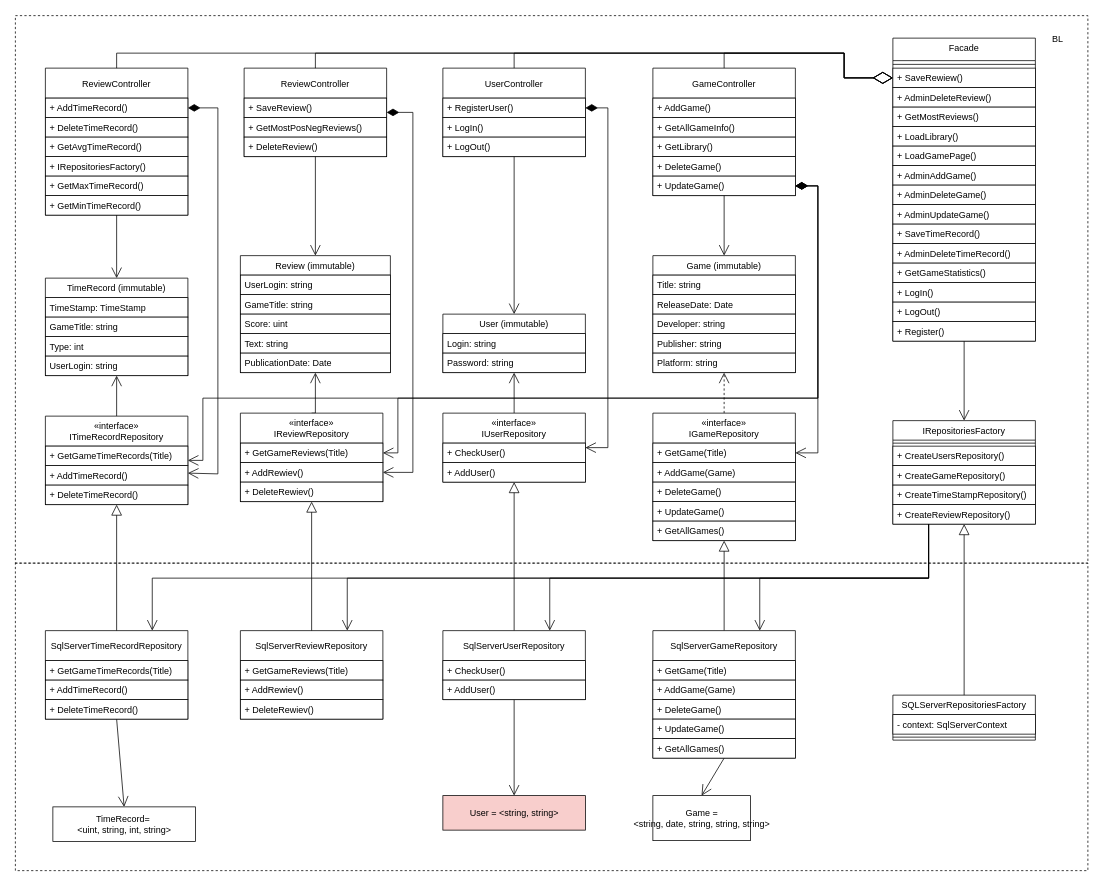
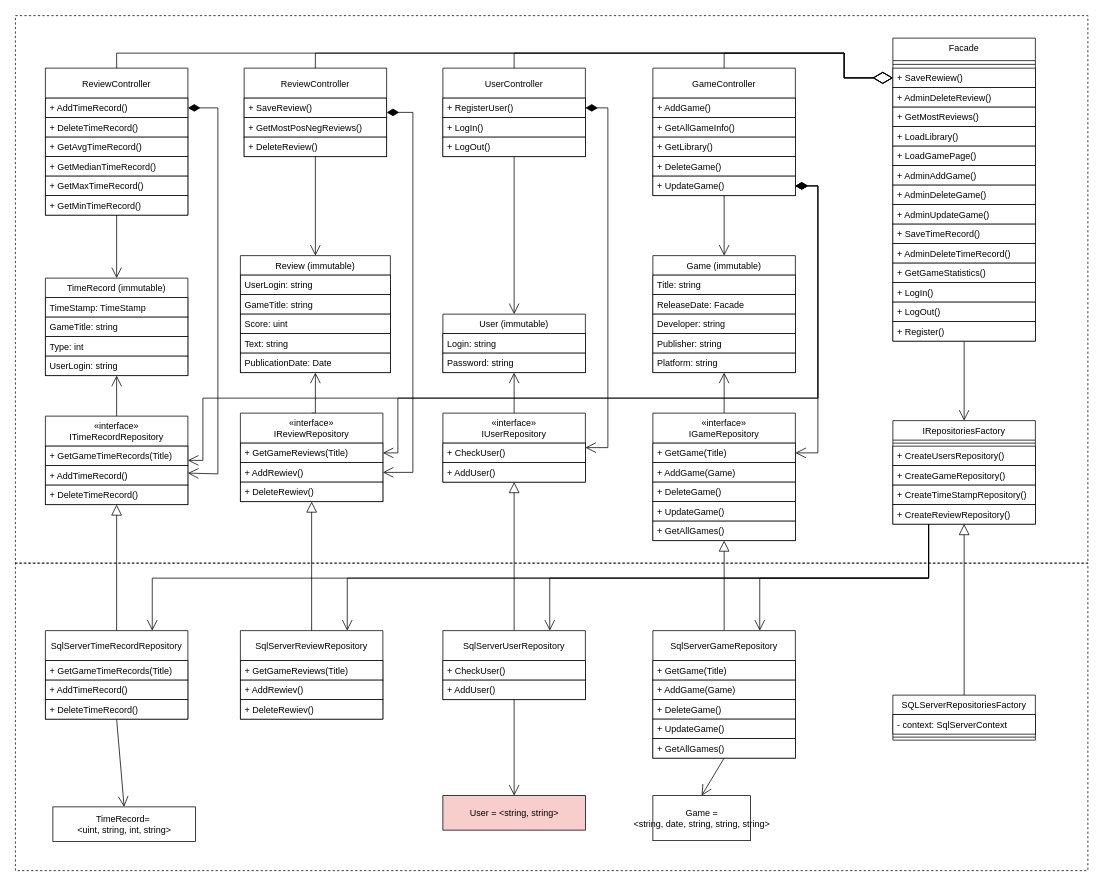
- <mxCell id="136" value="BL" style="text;html=1;strokeColor=none;fillColor=none;align=center;verticalAlign=middle;whiteSpace=wrap;rounded=0;" vertex="1" parent="1"><mxGeometry x="1380" y="36" width="60" height="30" as="geometry" /></mxCell>
- <mxCell id="106" value="+ IRepositoriesFactory()" style="text;align=left;verticalAlign=top;spacingLeft=4;spacingRight=4;overflow=hidden;rotatable=0;points=[[0,0.5],[1,0.5]];portConstraint=eastwest;backgroundOutline=0;fillColor=#FFFFFF;strokeColor=#000000;" vertex="1" parent="102"><mxGeometry y="118" width="190" height="26" as="geometry" /></mxCell>
+ <mxCell id="106" value="+ GetMedianTimeRecord()" style="text;align=left;verticalAlign=top;spacingLeft=4;spacingRight=4;overflow=hidden;rotatable=0;points=[[0,0.5],[1,0.5]];portConstraint=eastwest;backgroundOutline=0;fillColor=#FFFFFF;strokeColor=#000000;" vertex="1" parent="102"><mxGeometry y="118" width="190" height="26" as="geometry" /></mxCell>
- <mxCell id="20" value="ReleaseDate: Date" style="text;strokeColor=#000000;fillColor=#FFFFFF;align=left;verticalAlign=top;spacingLeft=4;spacingRight=4;overflow=hidden;rotatable=0;points=[[0,0.5],[1,0.5]];portConstraint=eastwest;" parent="18" vertex="1"><mxGeometry y="52" width="190" height="26" as="geometry" /></mxCell>
+ <mxCell id="20" value="ReleaseDate: Facade" style="text;strokeColor=#000000;fillColor=#FFFFFF;align=left;verticalAlign=top;spacingLeft=4;spacingRight=4;overflow=hidden;rotatable=0;points=[[0,0.5],[1,0.5]];portConstraint=eastwest;" parent="18" vertex="1"><mxGeometry y="52" width="190" height="26" as="geometry" /></mxCell>
- <mxCell id="38" style="edgeStyle=orthogonalEdgeStyle;rounded=0;orthogonalLoop=1;jettySize=auto;html=1;endArrow=open;endFill=0;endSize=12;fillColor=#FFFFFF;strokeColor=#000000;dashed=1;" parent="1" source="39" target="18" edge="1"><mxGeometry relative="1" as="geometry" /></mxCell>
+ <mxCell id="38" style="edgeStyle=orthogonalEdgeStyle;rounded=0;orthogonalLoop=1;jettySize=auto;html=1;endArrow=open;endFill=0;endSize=12;fillColor=#FFFFFF;strokeColor=#000000;" parent="1" source="39" target="18" edge="1"><mxGeometry relative="1" as="geometry" /></mxCell>
